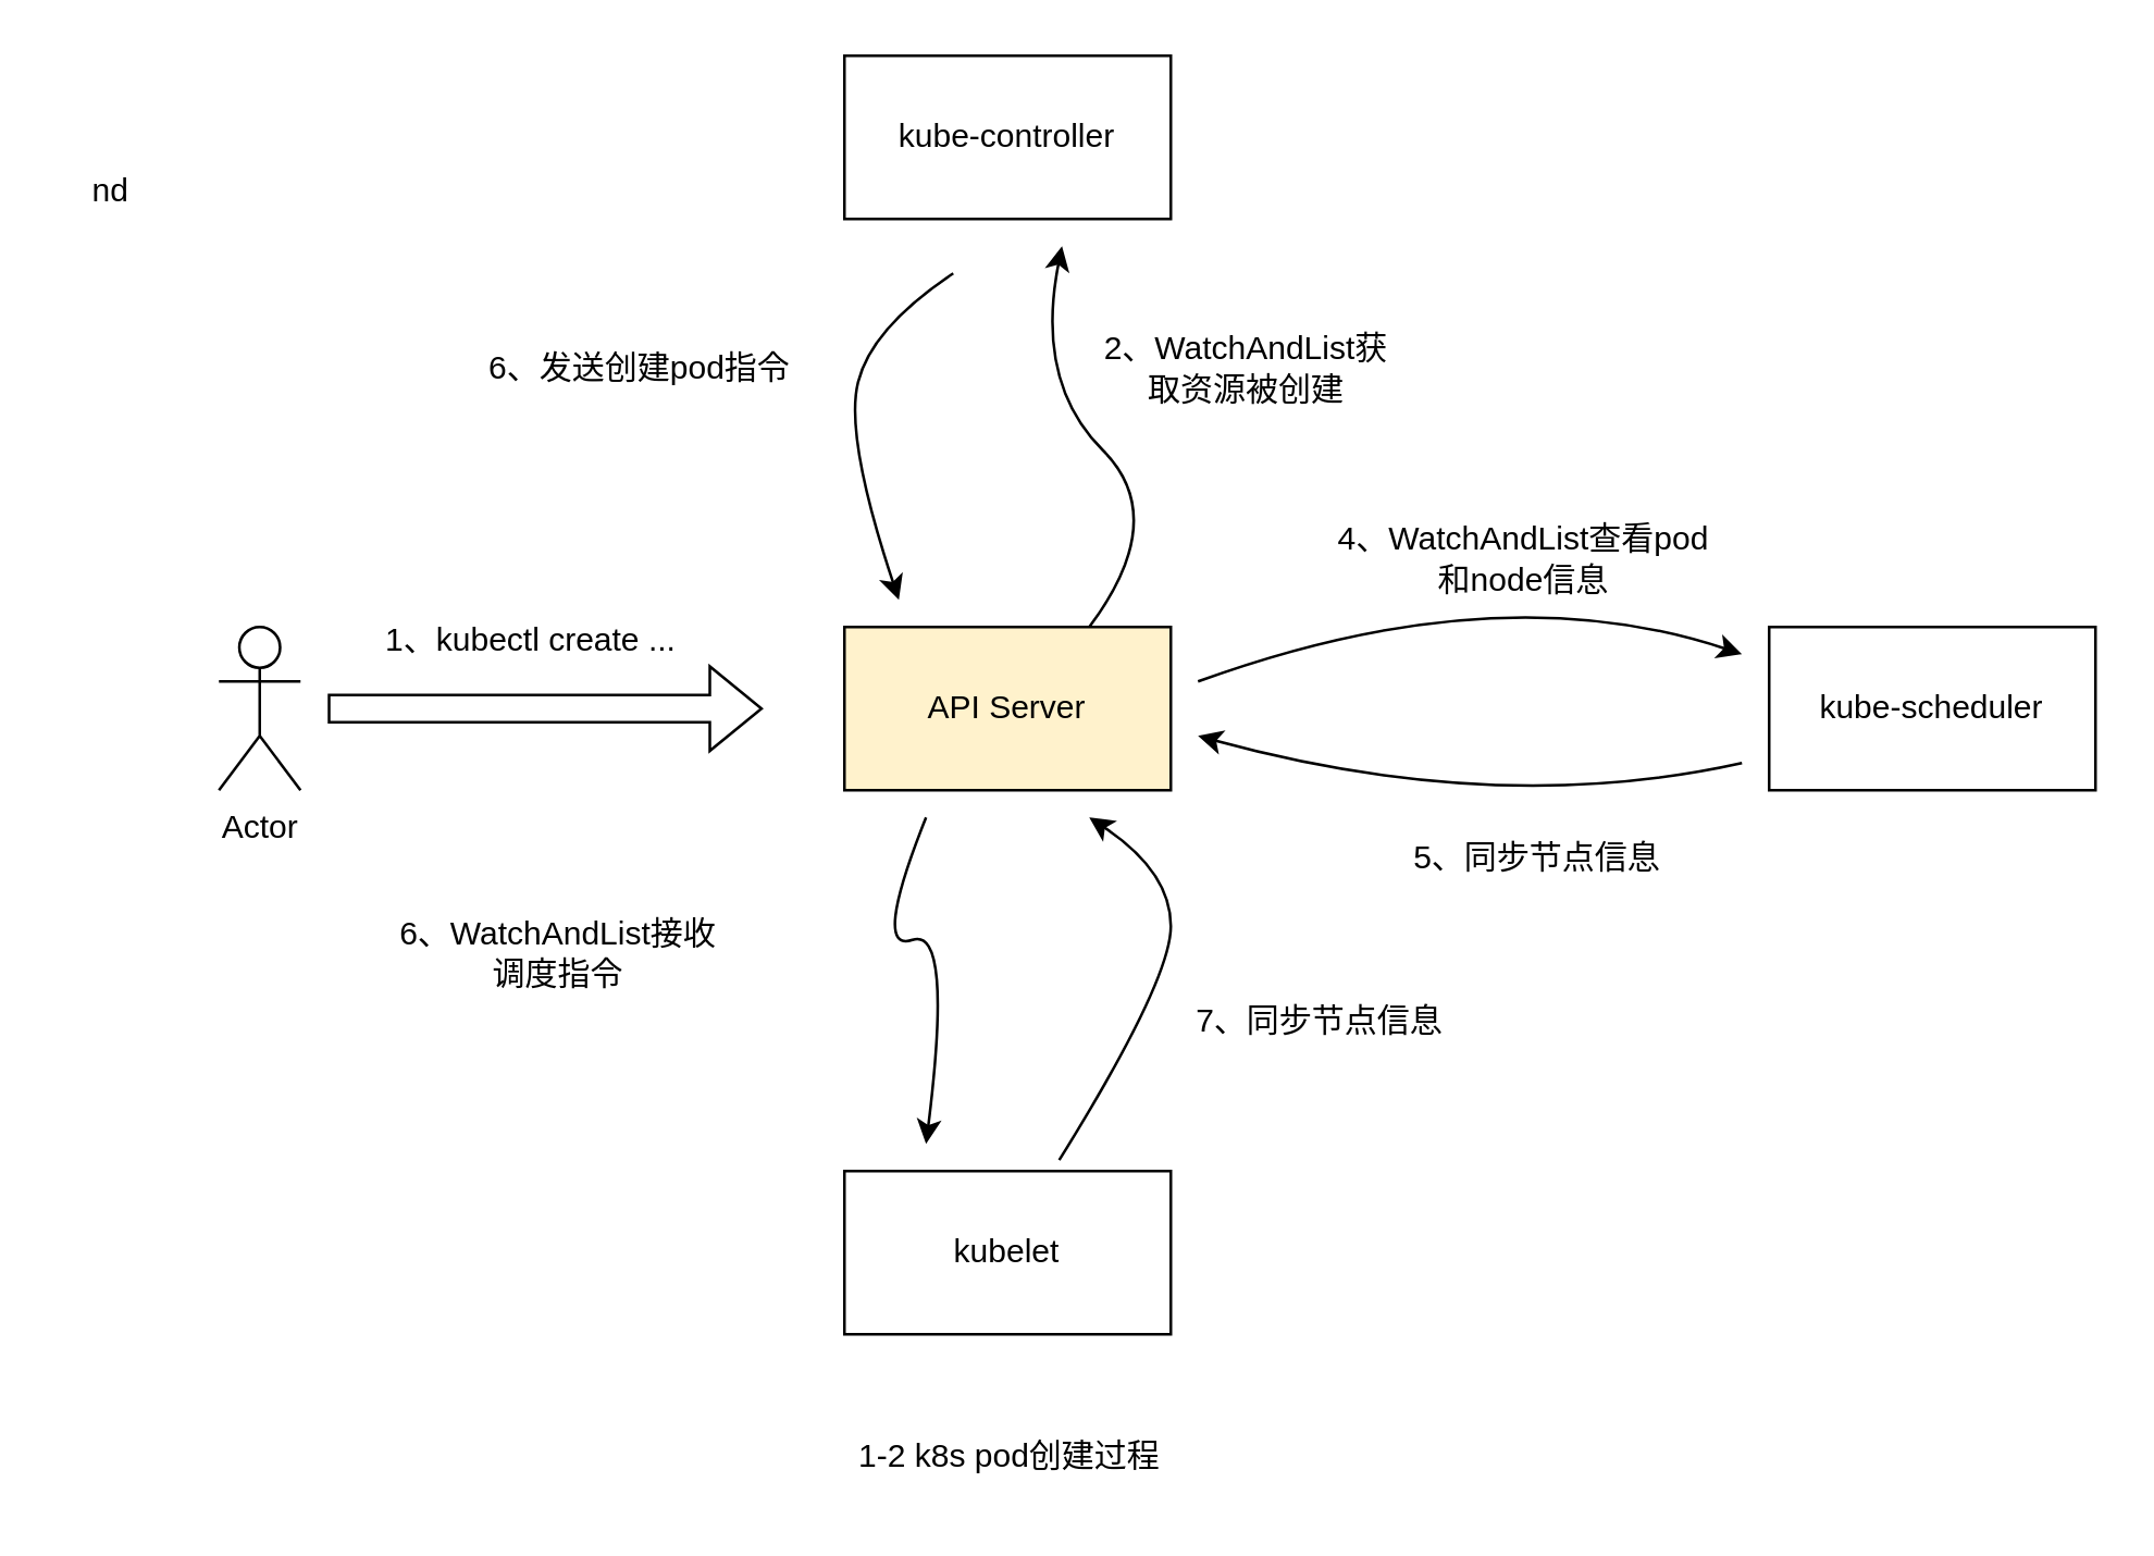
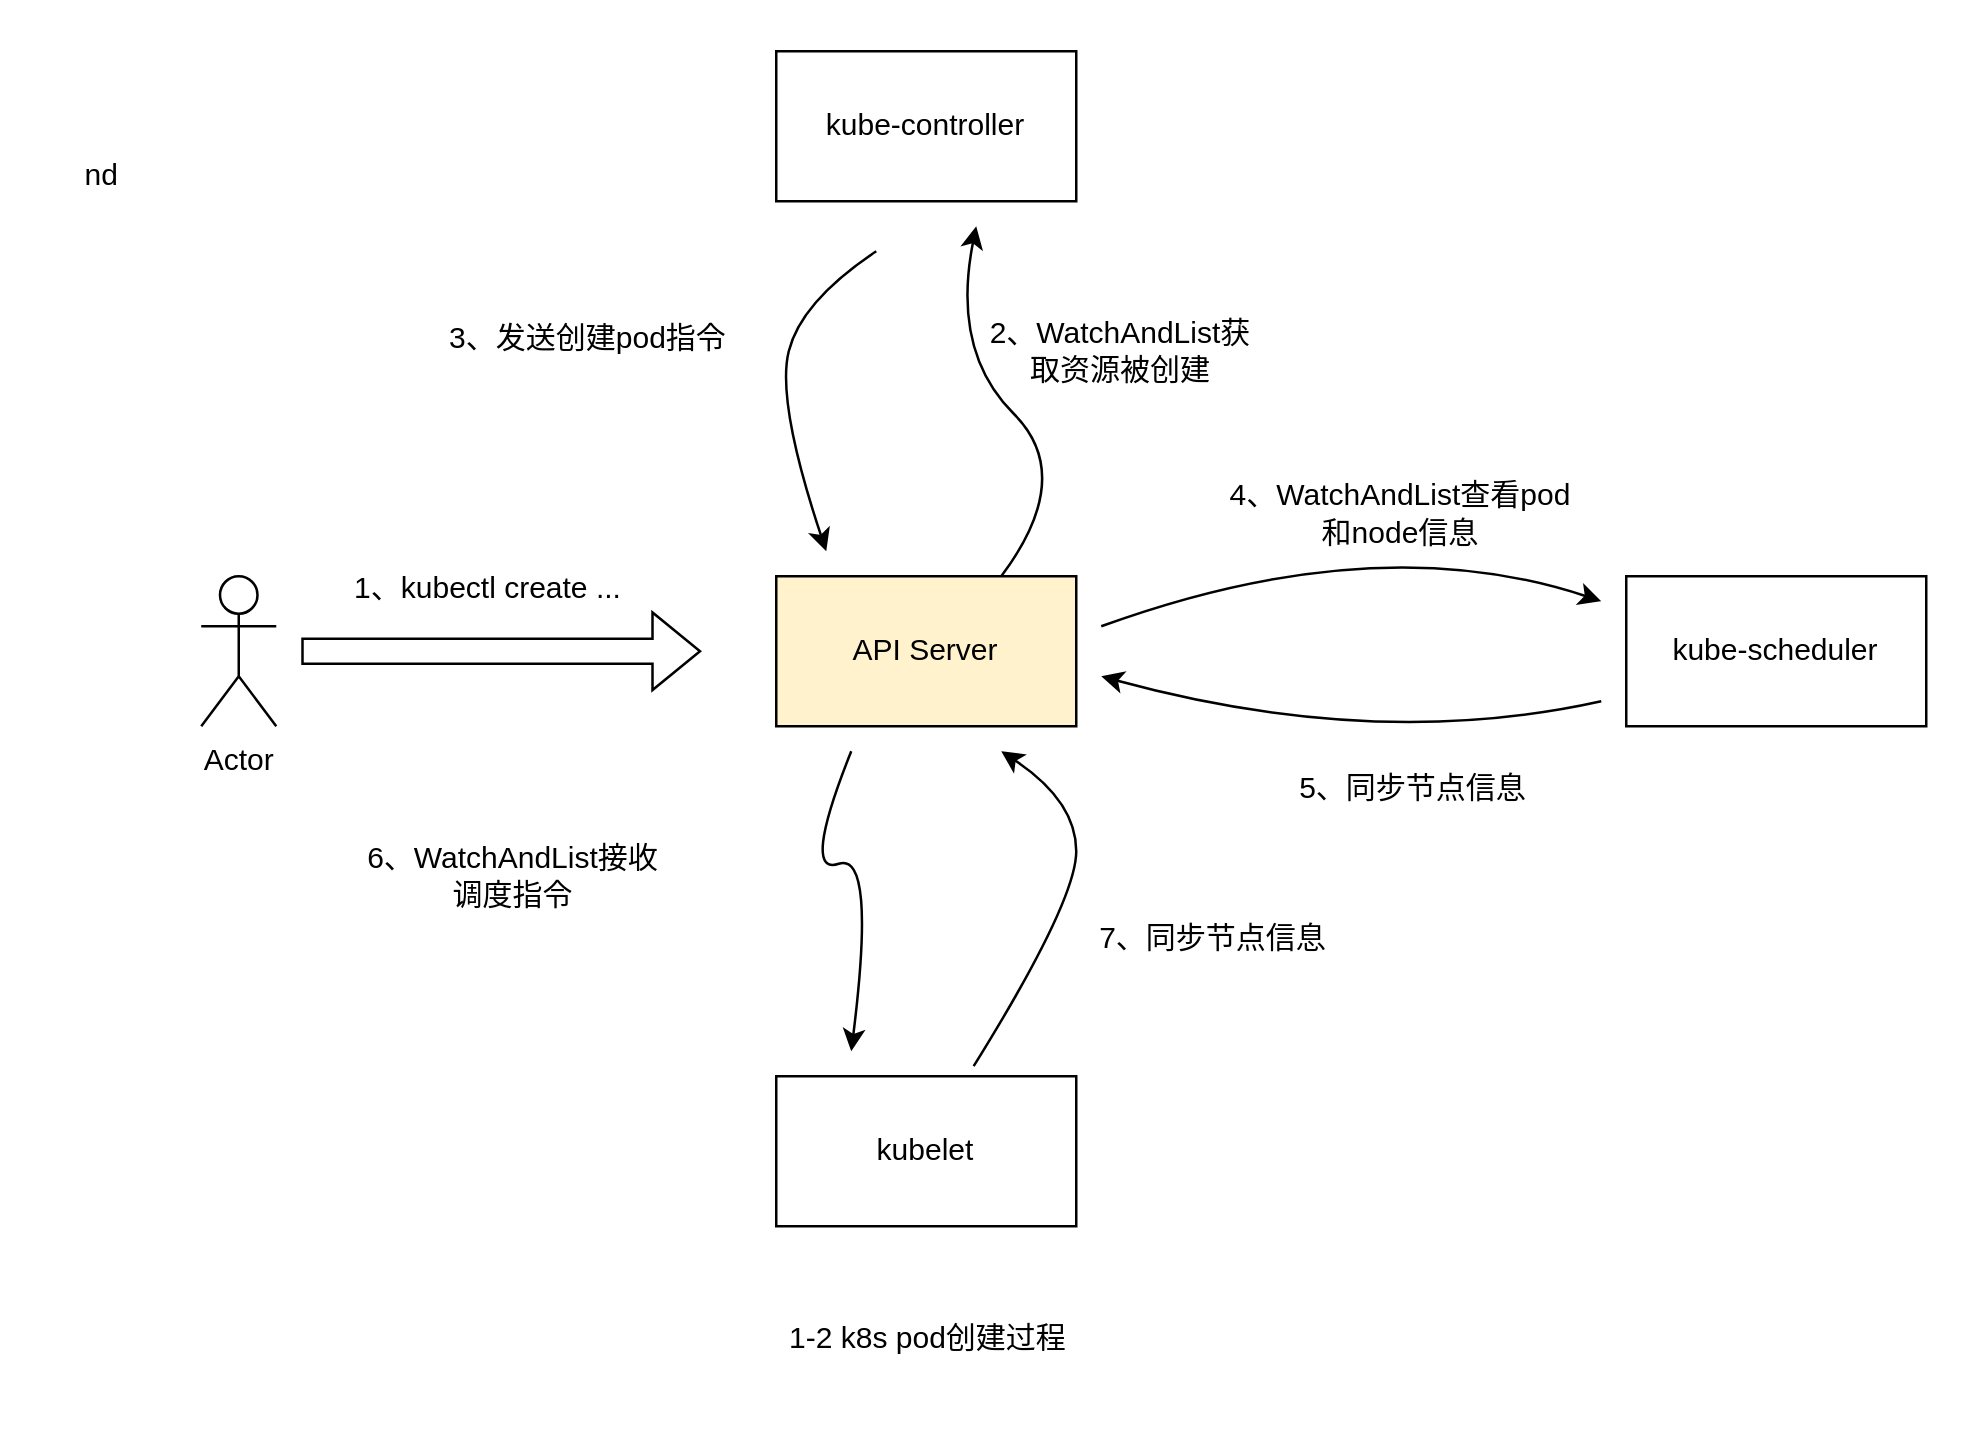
- <mxCell id="12" value="6、发送创建pod指令" style="text;html=1;strokeColor=none;fillColor=none;align=center;verticalAlign=middle;whiteSpace=wrap;rounded=0;" parent="1" vertex="1"><mxGeometry x="170" y="120" width="130" height="30" as="geometry" /></mxCell>
+ <mxCell id="12" value="3、发送创建pod指令" style="text;html=1;strokeColor=none;fillColor=none;align=center;verticalAlign=middle;whiteSpace=wrap;rounded=0;" parent="1" vertex="1"><mxGeometry x="170" y="120" width="130" height="30" as="geometry" /></mxCell>
- <mxCell id="10" value="2、WatchAndList获取资源被创建" style="text;html=1;strokeColor=none;fillColor=none;align=center;verticalAlign=middle;whiteSpace=wrap;rounded=0;" parent="1" vertex="1"><mxGeometry x="400" y="120" width="116" height="30" as="geometry" /></mxCell>
+ <mxCell id="10" value="2、WatchAndList获取资源被创建" style="text;html=1;strokeColor=none;fillColor=none;align=center;verticalAlign=middle;whiteSpace=wrap;rounded=0;" parent="1" vertex="1"><mxGeometry x="390" y="125" width="116" height="30" as="geometry" /></mxCell>
